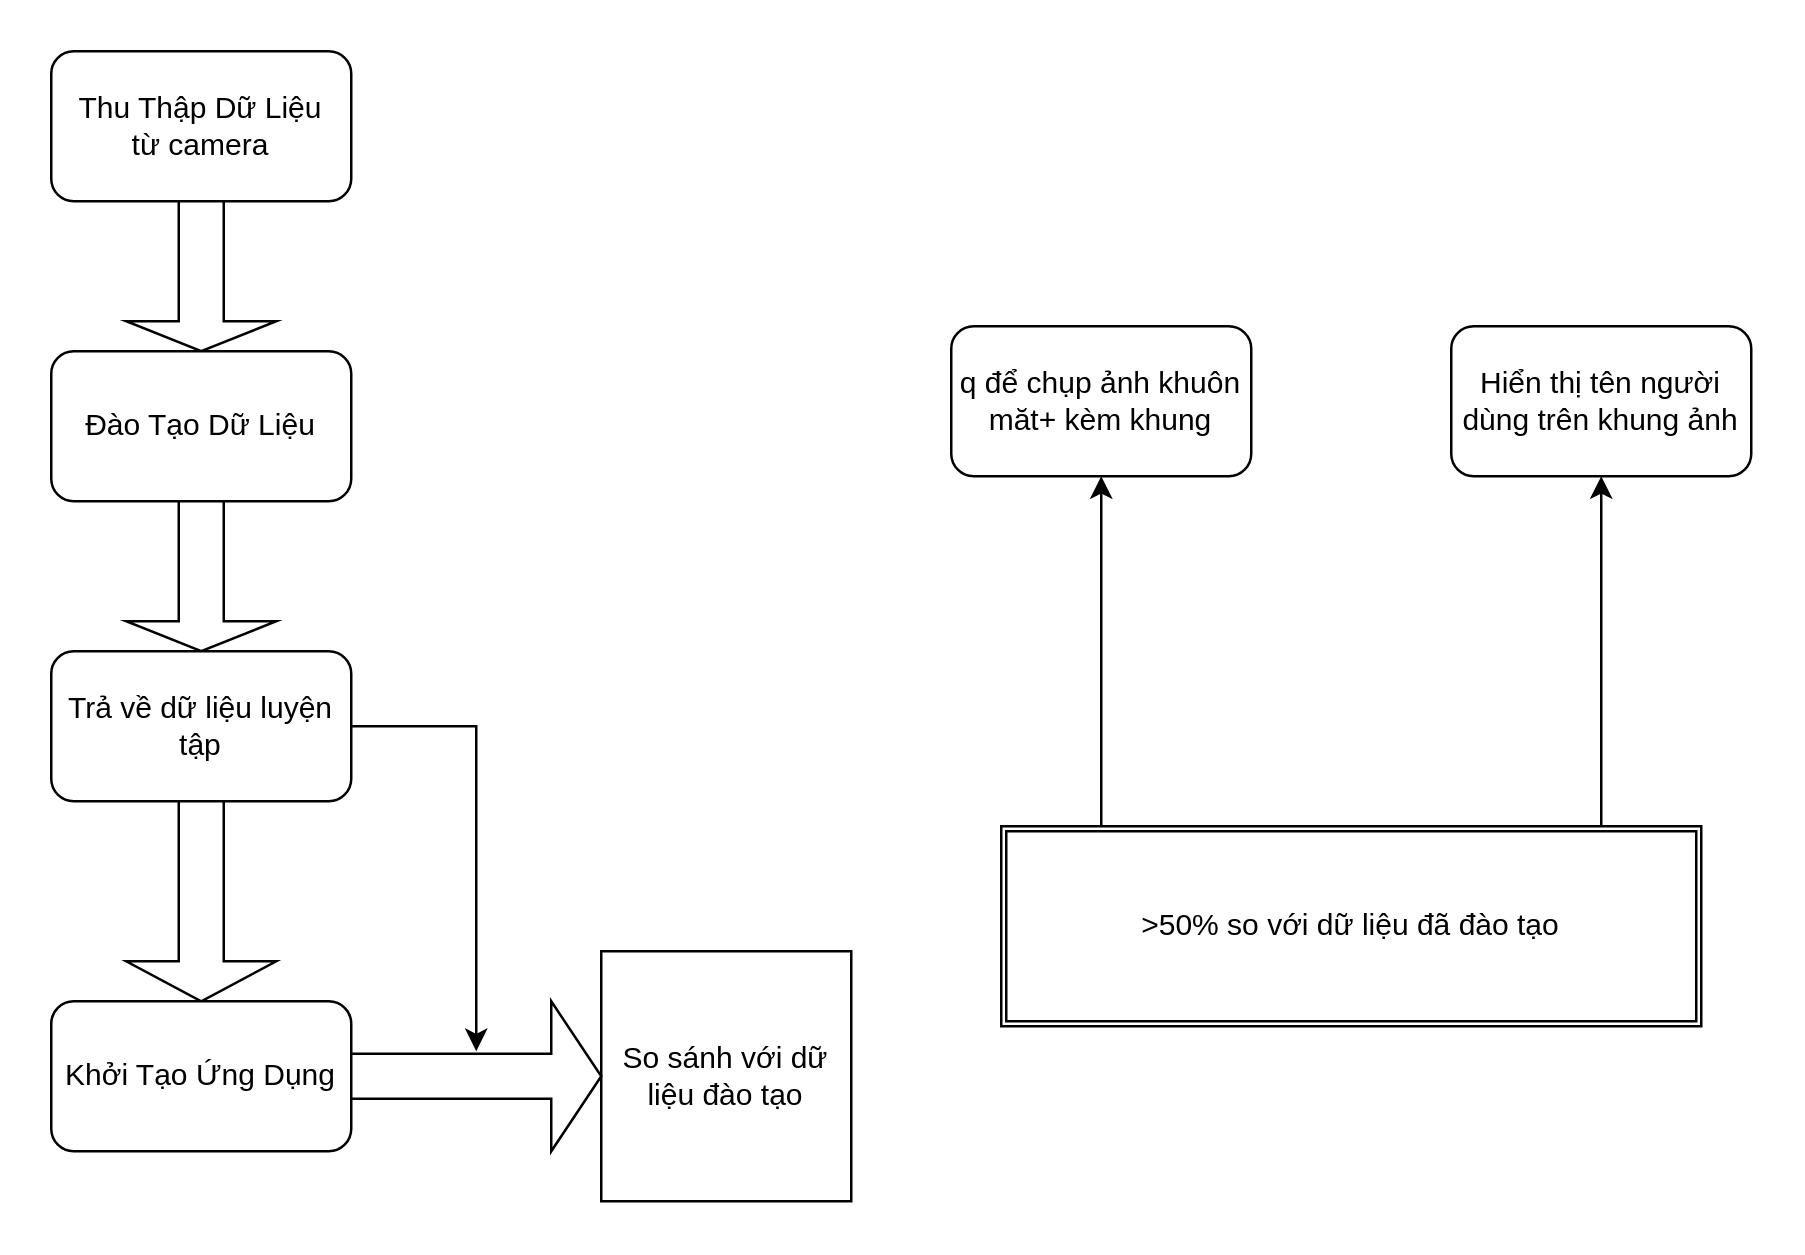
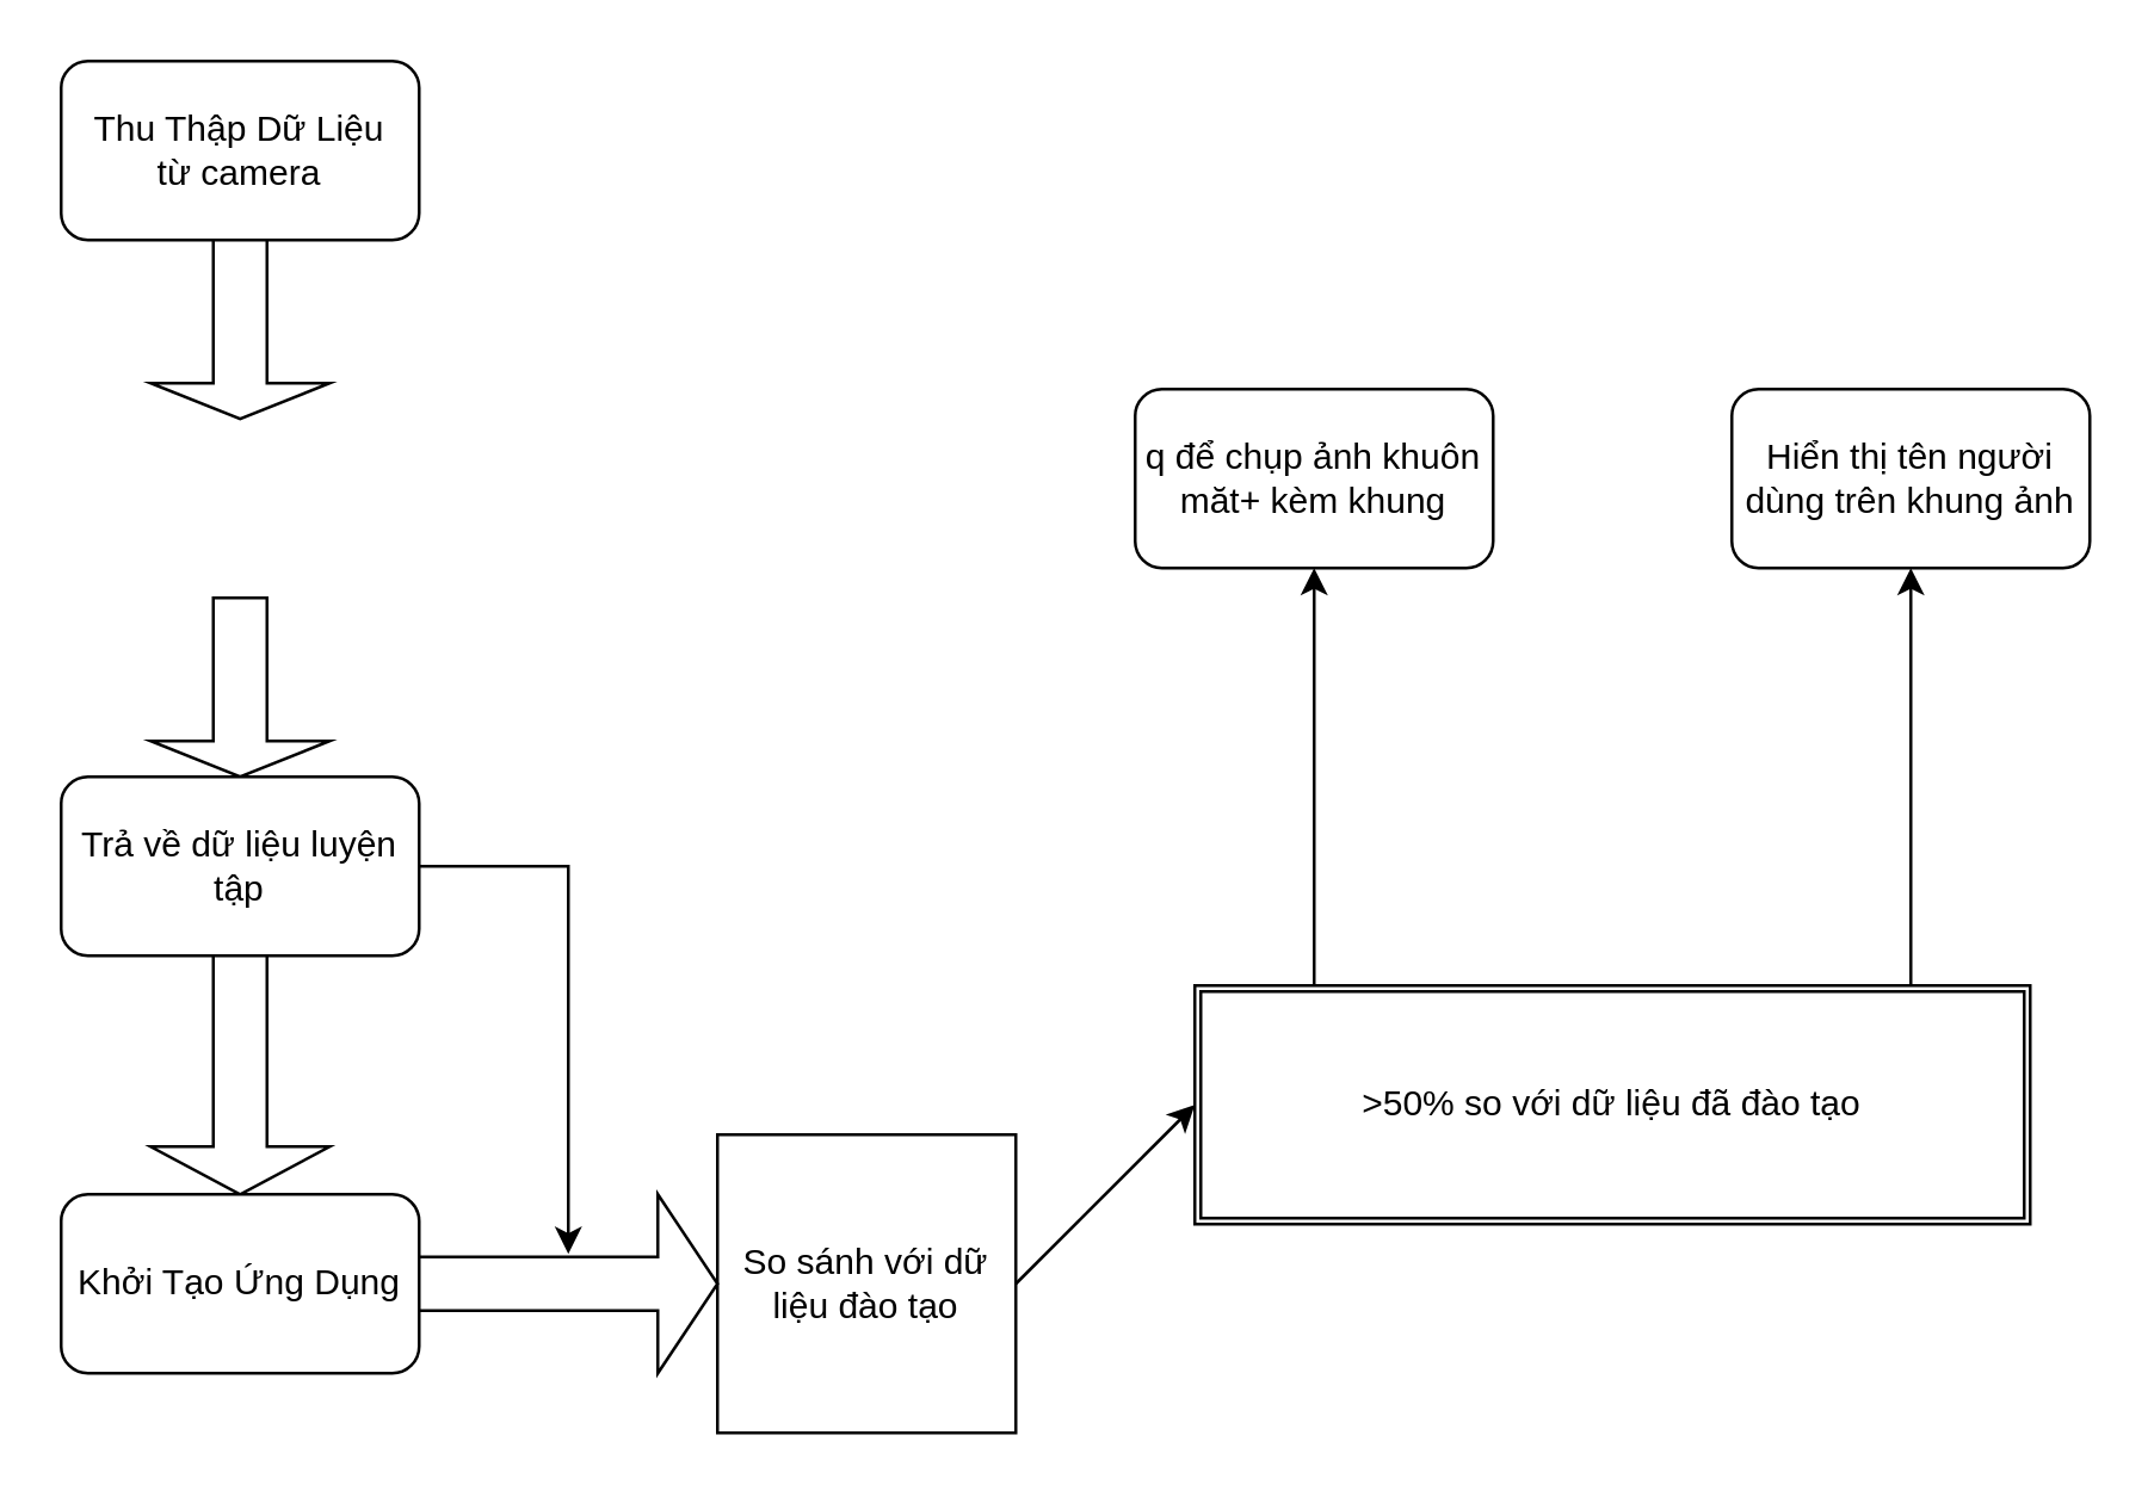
- <mxCell id="5" value="Đào Tạo Dữ Liệu" style="rounded=1;whiteSpace=wrap;html=1;" vertex="1" parent="1"><mxGeometry x="20" y="140" width="120" height="60" as="geometry" /></mxCell>
+ <mxCell id="13" value="" style="endArrow=classic;html=1;rounded=0;entryX=0;entryY=0.5;entryDx=0;entryDy=0;exitX=1;exitY=0.5;exitDx=0;exitDy=0;" edge="1" parent="1" source="10" target="12"><mxGeometry width="50" height="50" relative="1" as="geometry"><mxPoint x="340" y="410" as="sourcePoint" /><mxPoint x="390" y="360" as="targetPoint" /></mxGeometry></mxCell>
